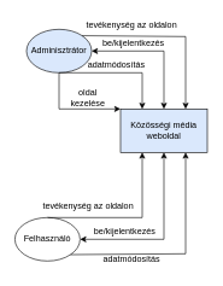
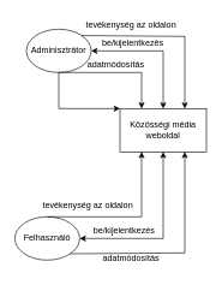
- <mxCell id="4" value="Adminisztrátor" style="ellipse;whiteSpace=wrap;html=1;fillColor=#dae8fc;" vertex="1" parent="1"><mxGeometry x="36" y="40" width="90" height="60" as="geometry" /></mxCell>
+ <mxCell id="4" value="Adminisztrátor" style="ellipse;whiteSpace=wrap;html=1;" vertex="1" parent="1"><mxGeometry x="36" y="40" width="90" height="60" as="geometry" /></mxCell>
- <mxCell id="18" value="oldal kezelése" style="text;html=1;align=center;verticalAlign=middle;whiteSpace=wrap;rounded=0;" vertex="1" parent="1"><mxGeometry x="91" y="120" width="60" height="30" as="geometry" /></mxCell>
- <mxCell id="2" value="Közösségi média weboldal" style="rounded=0;whiteSpace=wrap;html=1;fillColor=#dae8fc;" vertex="1" parent="1"><mxGeometry x="166" y="150" width="120" height="60" as="geometry" /></mxCell>
+ <mxCell id="2" value="Közösségi média weboldal" style="rounded=0;whiteSpace=wrap;html=1;" vertex="1" parent="1"><mxGeometry x="166" y="150" width="120" height="60" as="geometry" /></mxCell>
